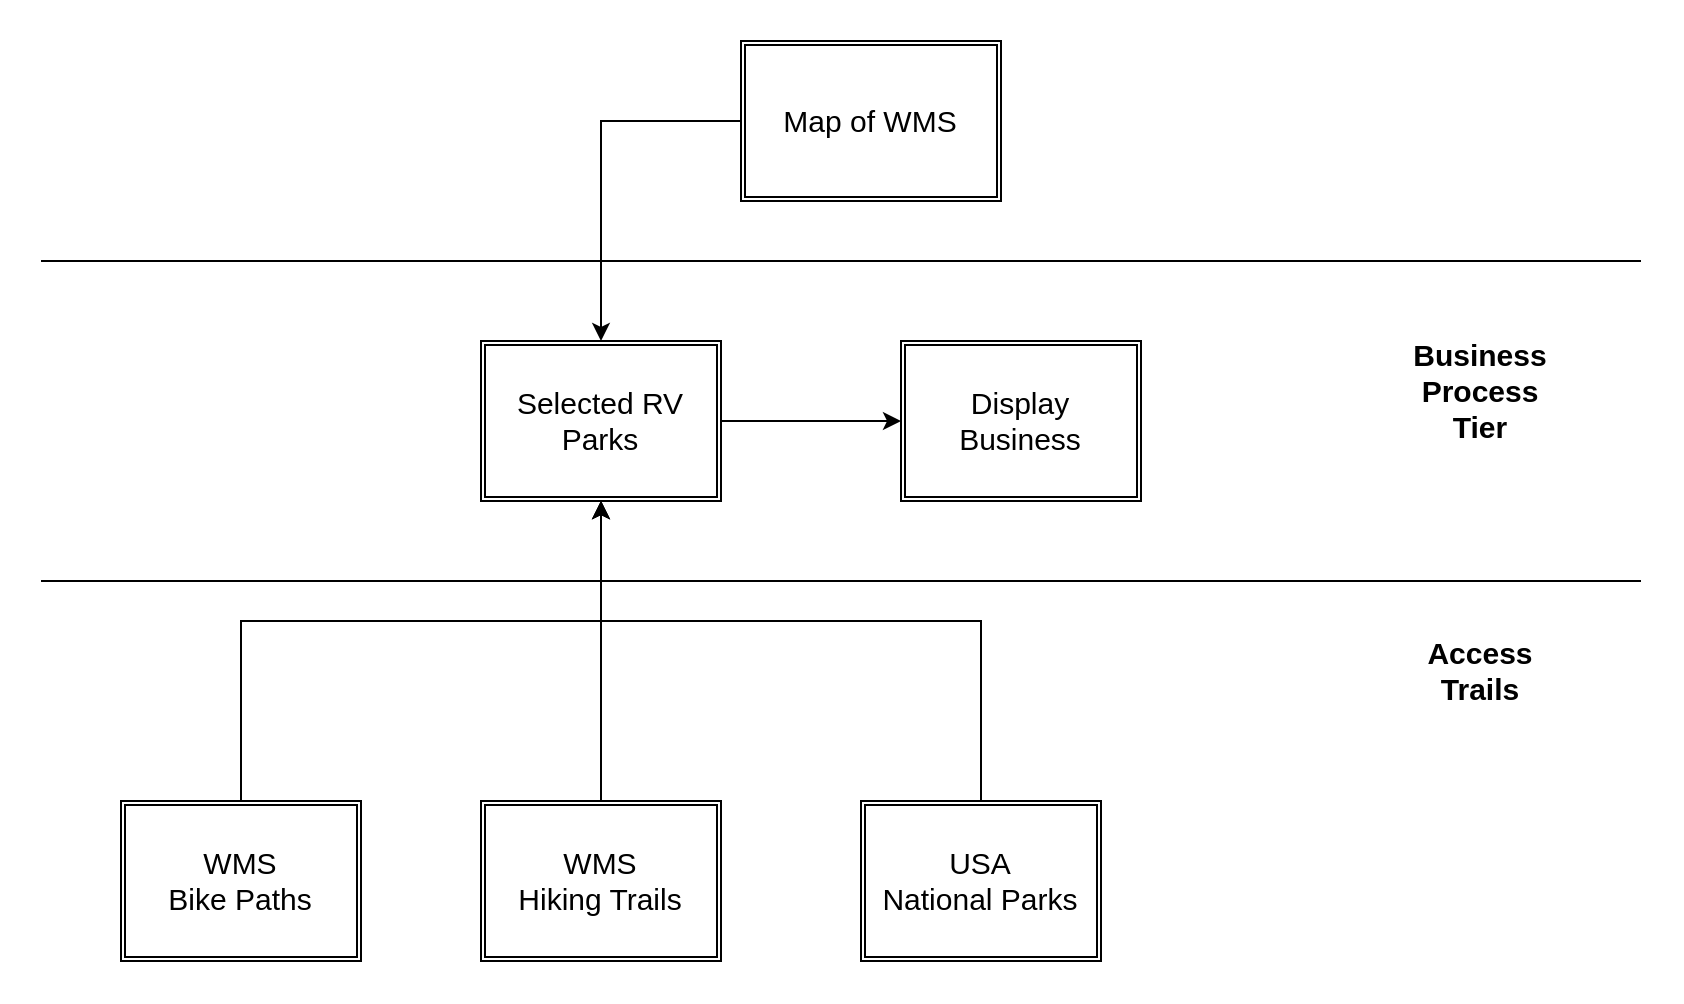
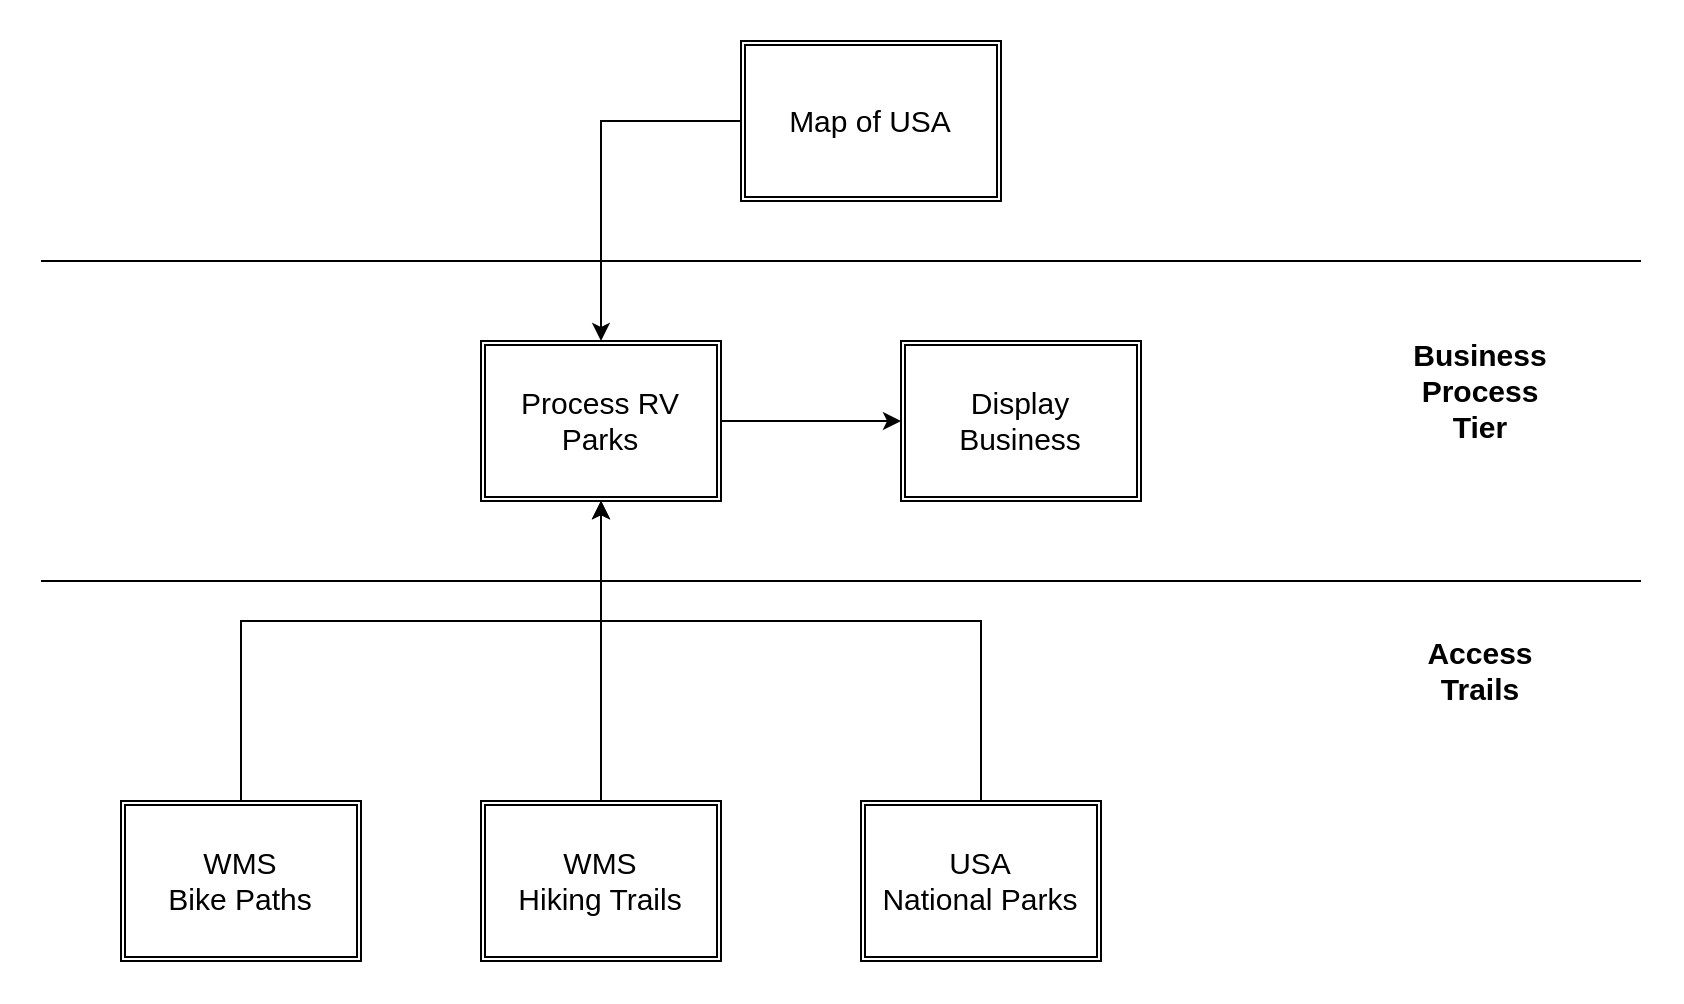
- <mxCell id="8" value="Map of WMS" style="shape=ext;double=1;rounded=0;whiteSpace=wrap;html=1;fontSize=15;" vertex="1" parent="1"><mxGeometry x="370" y="20" width="130" height="80" as="geometry" /></mxCell>
+ <mxCell id="8" value="Map of USA" style="shape=ext;double=1;rounded=0;whiteSpace=wrap;html=1;fontSize=15;" vertex="1" parent="1"><mxGeometry x="370" y="20" width="130" height="80" as="geometry" /></mxCell>
- <mxCell id="6" value="Selected RV Parks" style="shape=ext;double=1;rounded=0;whiteSpace=wrap;html=1;fontSize=15;" vertex="1" parent="1"><mxGeometry x="240" y="170" width="120" height="80" as="geometry" /></mxCell>
+ <mxCell id="6" value="Process RV Parks" style="shape=ext;double=1;rounded=0;whiteSpace=wrap;html=1;fontSize=15;" vertex="1" parent="1"><mxGeometry x="240" y="170" width="120" height="80" as="geometry" /></mxCell>
